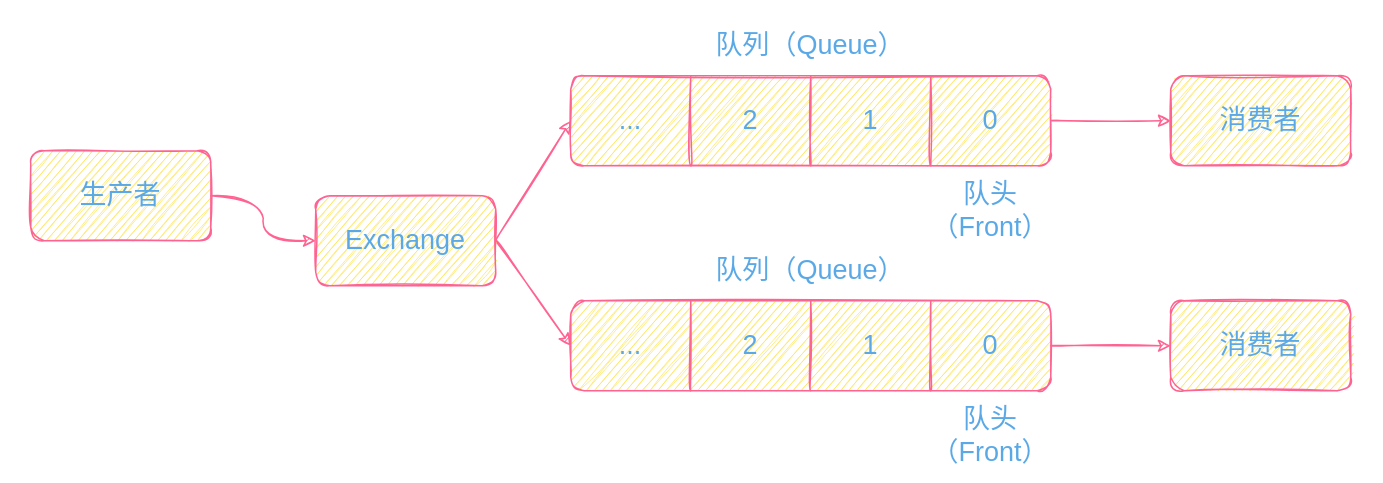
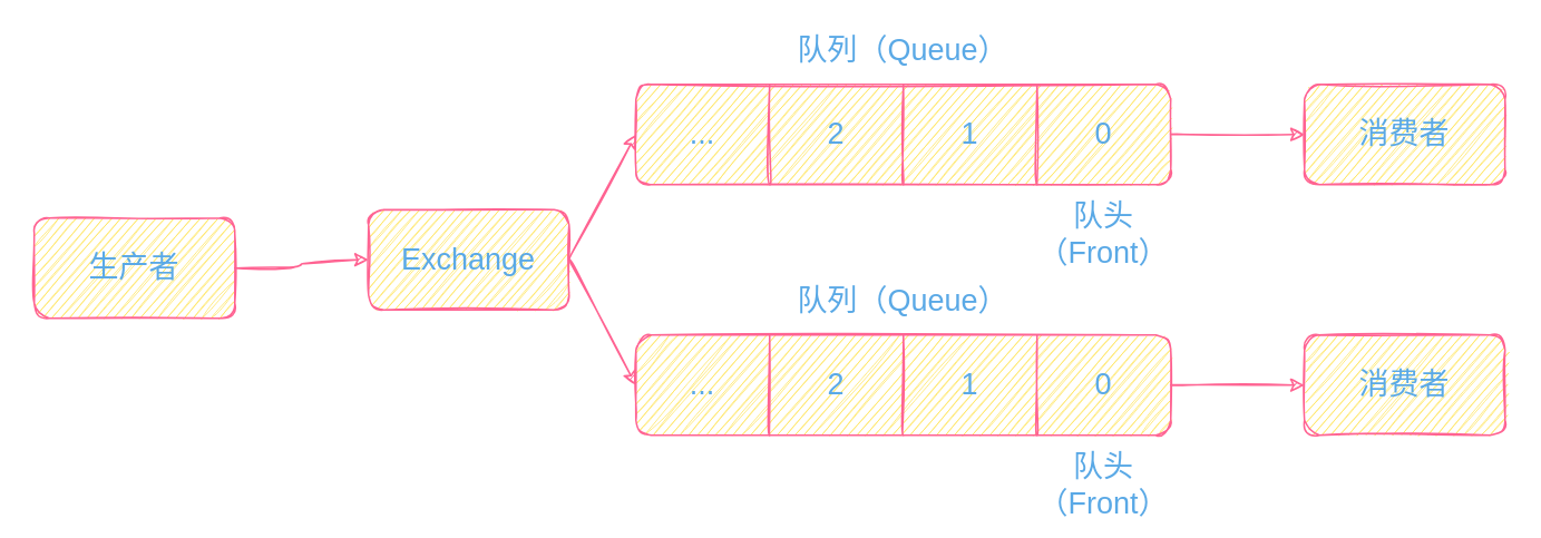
- <mxCell id="28" value="生产者" style="whiteSpace=wrap;html=1;fontColor=#5AA9E6;strokeColor=#FF6392;fillColor=#FFE45E;sketch=1;rounded=1;fontSize=18;" vertex="1" parent="1"><mxGeometry x="20" y="100" width="120" height="60" as="geometry" /></mxCell>
+ <mxCell id="28" value="生产者" style="whiteSpace=wrap;html=1;fontColor=#5AA9E6;strokeColor=#FF6392;fillColor=#FFE45E;sketch=1;rounded=1;fontSize=18;" vertex="1" parent="1"><mxGeometry x="20" y="130" width="120" height="60" as="geometry" /></mxCell>
- <mxCell id="26" value="Exchange" style="whiteSpace=wrap;html=1;fontColor=#5AA9E6;strokeColor=#FF6392;fillColor=#FFE45E;sketch=1;rounded=1;fontSize=18;" vertex="1" parent="1"><mxGeometry x="210" y="130" width="120" height="60" as="geometry" /></mxCell>
+ <mxCell id="26" value="Exchange" style="whiteSpace=wrap;html=1;fontColor=#5AA9E6;strokeColor=#FF6392;fillColor=#FFE45E;sketch=1;rounded=1;fontSize=18;" vertex="1" parent="1"><mxGeometry x="220" y="125" width="120" height="60" as="geometry" /></mxCell>
